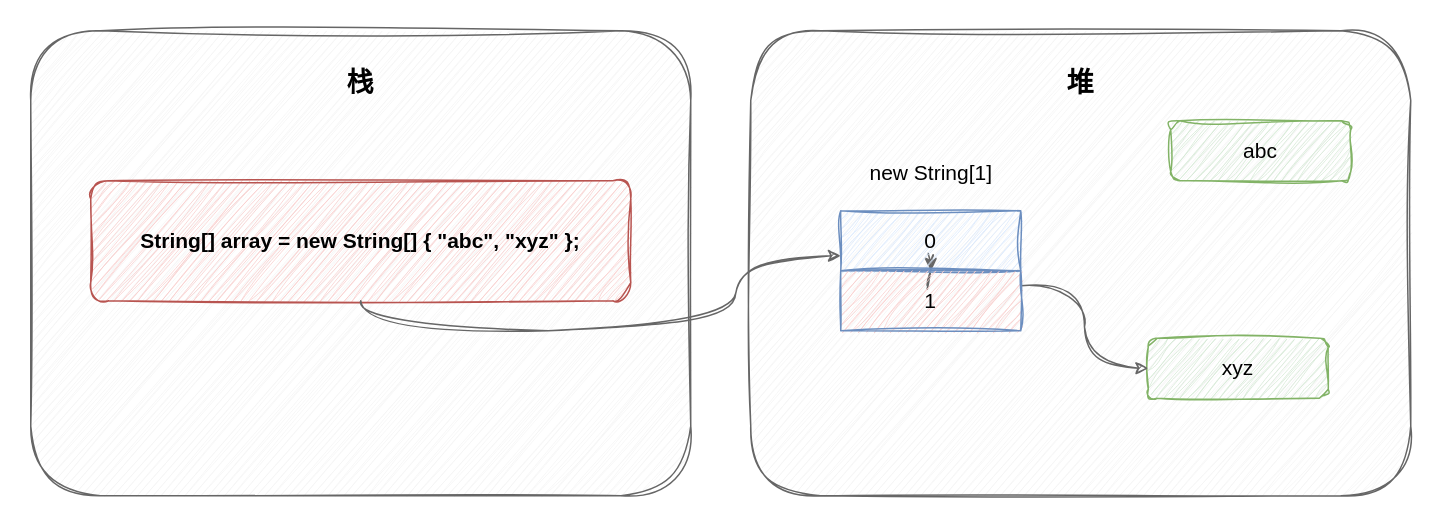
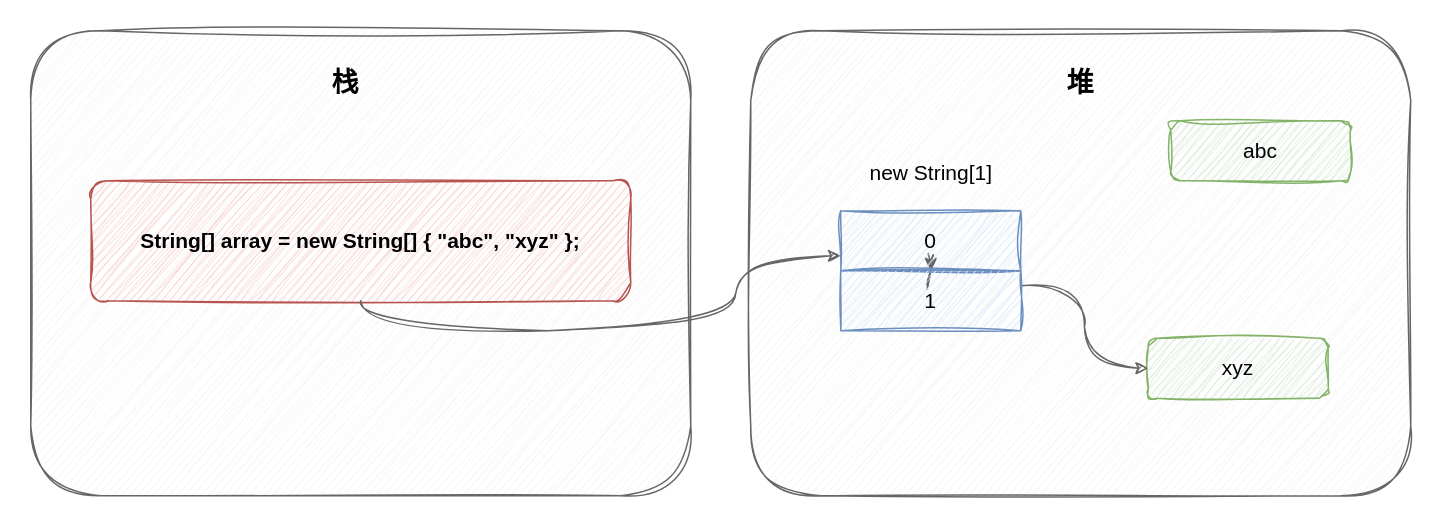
- <mxCell id="8" value="栈" style="text;html=1;strokeColor=none;fillColor=none;align=center;verticalAlign=middle;whiteSpace=wrap;rounded=0;fontSize=18;fontFamily=Helvetica;fontColor=default;fontStyle=1" parent="2" vertex="1"><mxGeometry x="190" y="10" width="60" height="50" as="geometry" /></mxCell>
+ <mxCell id="8" value="栈" style="text;html=1;strokeColor=none;fillColor=none;align=center;verticalAlign=middle;whiteSpace=wrap;rounded=0;fontSize=18;fontFamily=Helvetica;fontColor=default;fontStyle=1" parent="2" vertex="1"><mxGeometry x="180" y="10" width="60" height="50" as="geometry" /></mxCell>
- <mxCell id="14" value="1" style="rounded=0;whiteSpace=wrap;html=1;sketch=1;curveFitting=1;jiggle=2;fontSize=14;fillColor=#f8cecc;strokeColor=#6c8ebf;" parent="2" vertex="1"><mxGeometry x="540" y="160" width="120" height="40" as="geometry" /></mxCell>
+ <mxCell id="14" value="1" style="rounded=0;whiteSpace=wrap;html=1;sketch=1;curveFitting=1;jiggle=2;fontSize=14;fillColor=#dae8fc;strokeColor=#6c8ebf;" parent="2" vertex="1"><mxGeometry x="540" y="160" width="120" height="40" as="geometry" /></mxCell>
